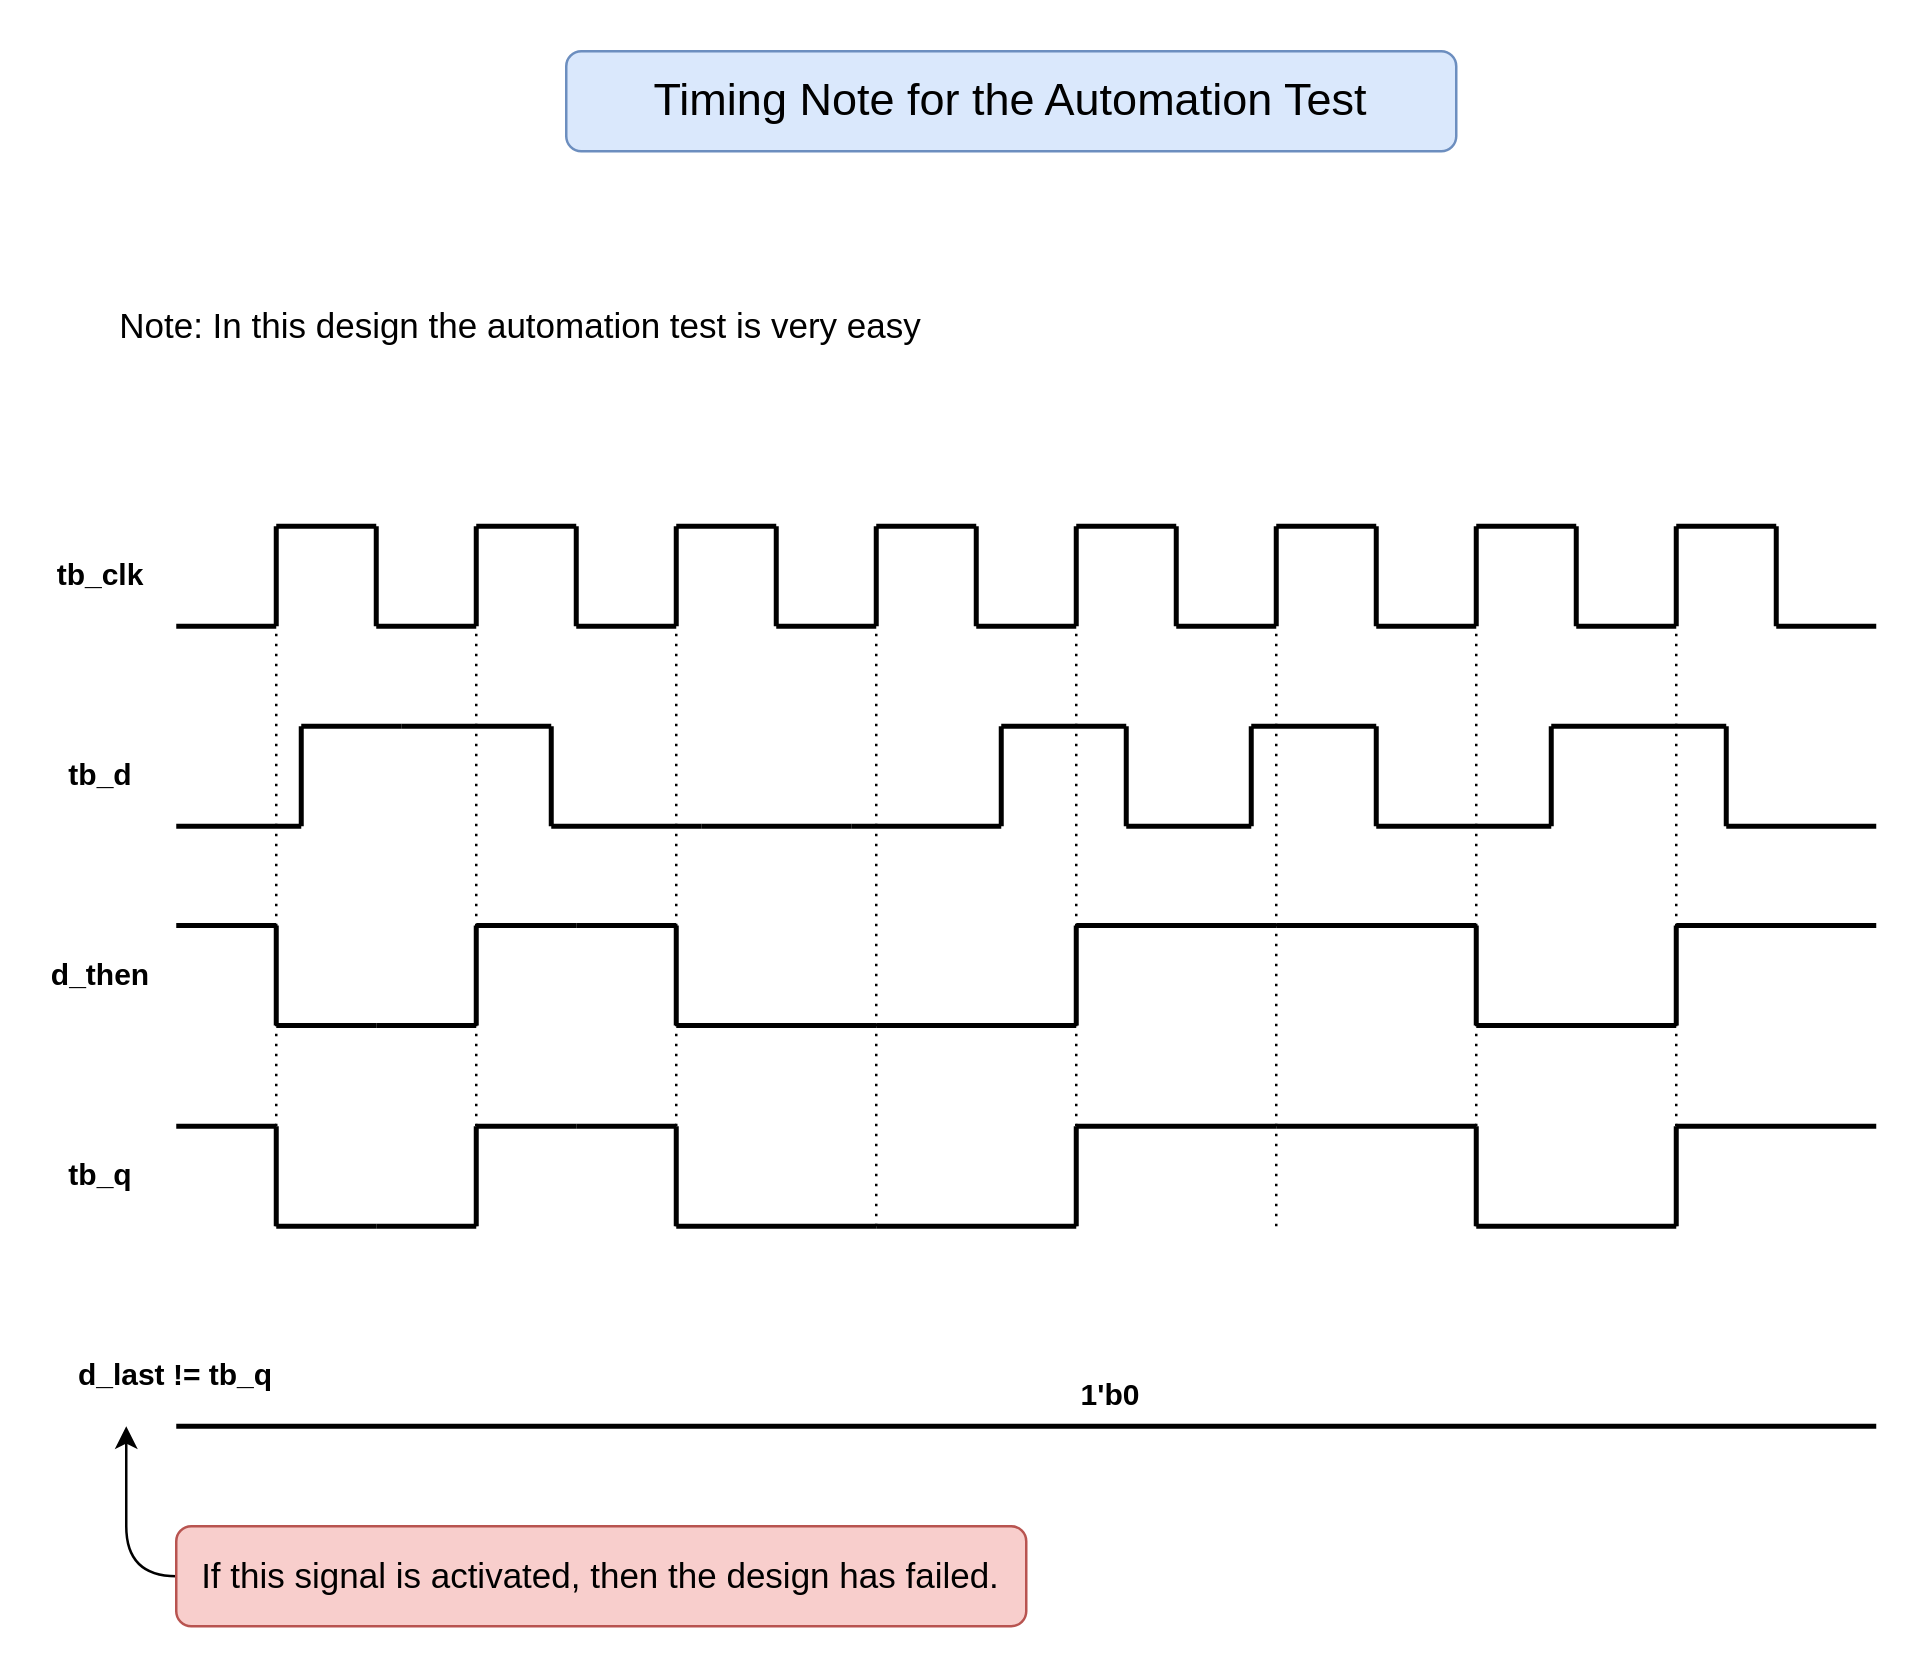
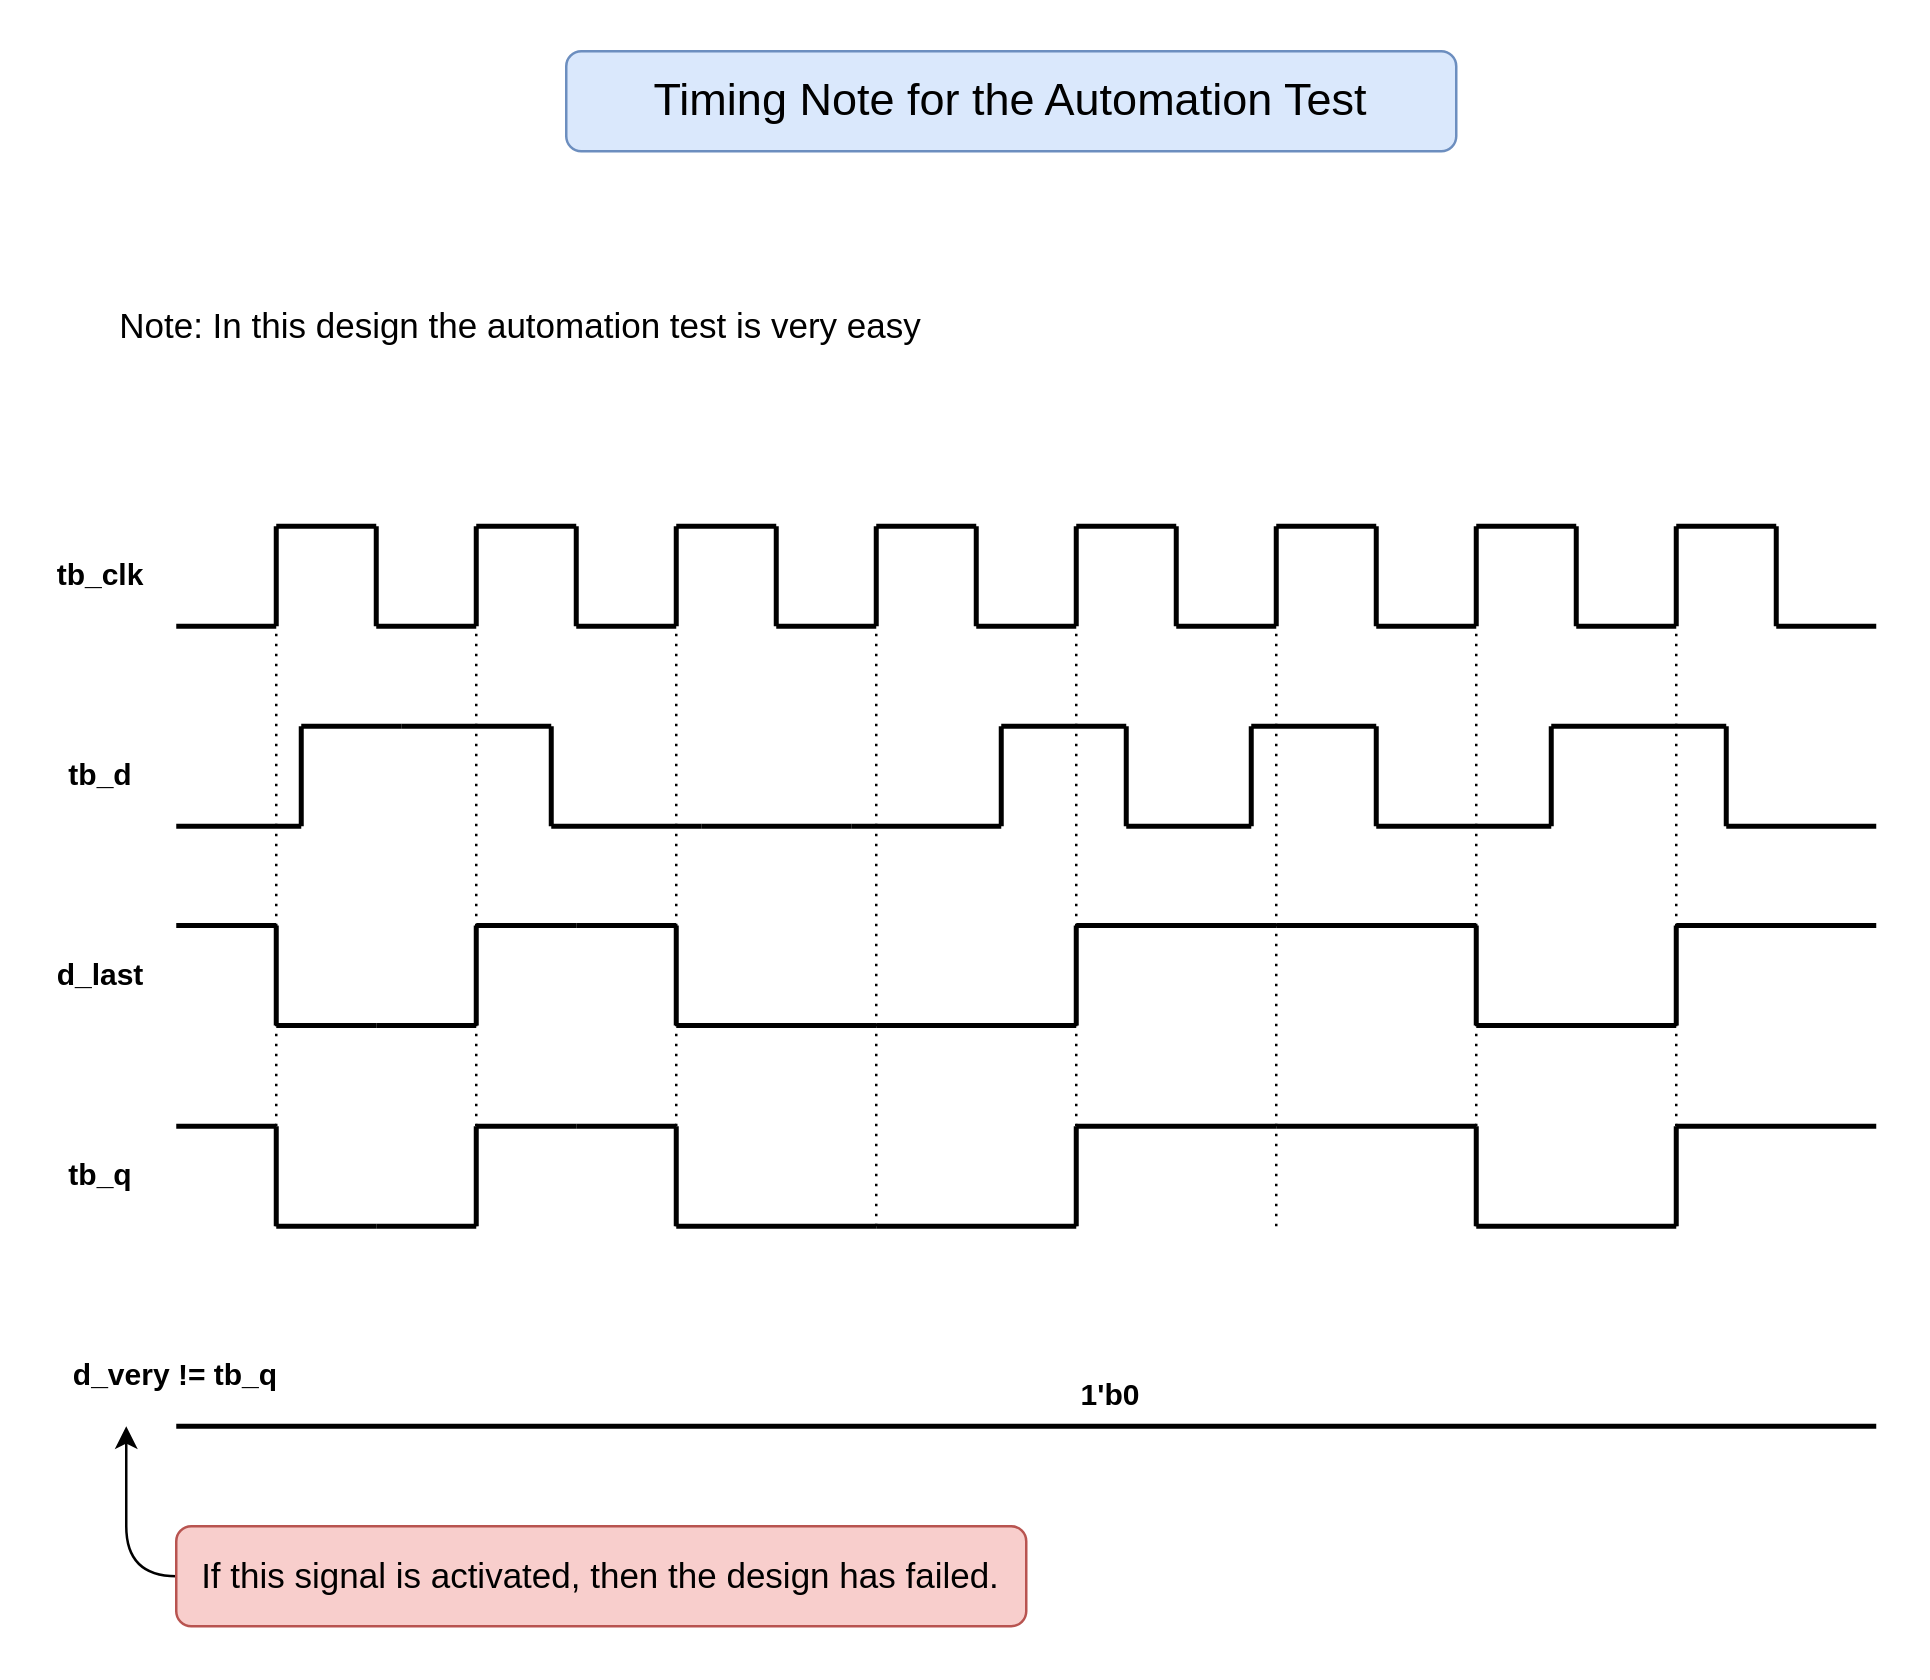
- <mxCell id="46" value="&lt;b&gt;d_then&lt;/b&gt;" style="text;html=1;strokeColor=none;fillColor=none;align=center;verticalAlign=middle;whiteSpace=wrap;rounded=0;" vertex="1" parent="1"><mxGeometry x="20" y="380" width="40" height="20" as="geometry" /></mxCell>
+ <mxCell id="46" value="&lt;b&gt;d_last&lt;/b&gt;" style="text;html=1;strokeColor=none;fillColor=none;align=center;verticalAlign=middle;whiteSpace=wrap;rounded=0;" vertex="1" parent="1"><mxGeometry x="20" y="380" width="40" height="20" as="geometry" /></mxCell>
- <mxCell id="101" value="&lt;b&gt;d_last != tb_q&lt;/b&gt;" style="text;html=1;strokeColor=none;fillColor=none;align=center;verticalAlign=middle;whiteSpace=wrap;rounded=0;" vertex="1" parent="1"><mxGeometry x="20" y="540" width="100" height="20" as="geometry" /></mxCell>
+ <mxCell id="101" value="&lt;b&gt;d_very != tb_q&lt;/b&gt;" style="text;html=1;strokeColor=none;fillColor=none;align=center;verticalAlign=middle;whiteSpace=wrap;rounded=0;" vertex="1" parent="1"><mxGeometry x="20" y="540" width="100" height="20" as="geometry" /></mxCell>
